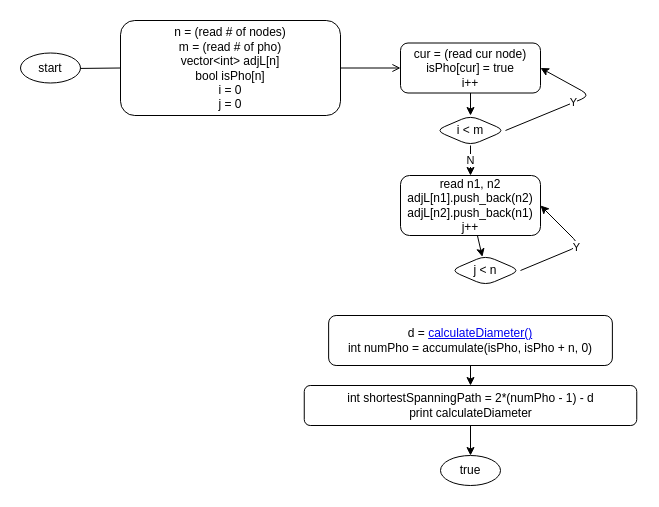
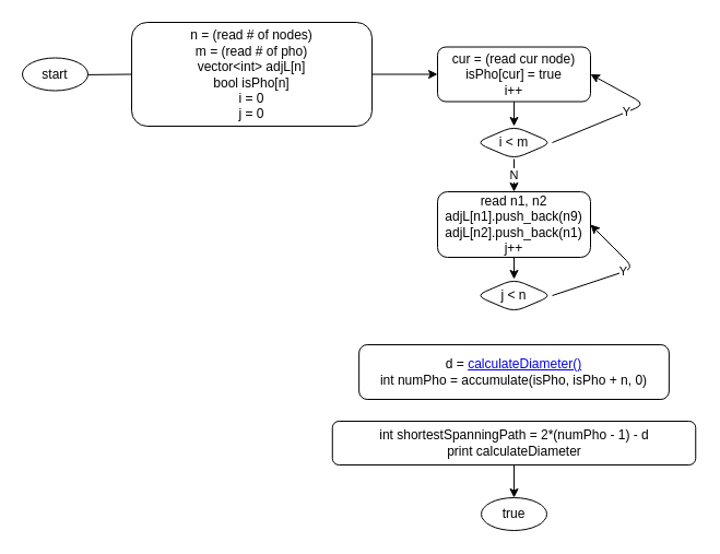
- <mxCell id="4" value="" style="edgeStyle=none;html=1;entryX=0;entryY=0.5;entryDx=0;entryDy=0;endArrow=open;" parent="1" source="5" target="12" edge="1"><mxGeometry relative="1" as="geometry" /></mxCell>
+ <mxCell id="4" value="" style="edgeStyle=none;html=1;entryX=0;entryY=0.5;entryDx=0;entryDy=0;" parent="1" source="5" target="12" edge="1"><mxGeometry relative="1" as="geometry" /></mxCell>
- <mxCell id="14" value="read n1, n2&lt;br&gt;adjL[n1].push_back(n2)&lt;br&gt;adjL[n2].push_back(n1)&lt;br&gt;j++" style="rounded=1;whiteSpace=wrap;html=1;" parent="1" vertex="1"><mxGeometry x="400" y="175" width="140" height="60" as="geometry" /></mxCell>
+ <mxCell id="14" value="read n1, n2&lt;br&gt;adjL[n1].push_back(n9)&lt;br&gt;adjL[n2].push_back(n1)&lt;br&gt;j++" style="rounded=1;whiteSpace=wrap;html=1;" parent="1" vertex="1"><mxGeometry x="400" y="175" width="140" height="60" as="geometry" /></mxCell>
- <mxCell id="19" value="j &amp;lt; n" style="rhombus;whiteSpace=wrap;html=1;rounded=1;" parent="1" vertex="1"><mxGeometry x="450" y="255" width="70" height="30" as="geometry" /></mxCell>
+ <mxCell id="19" value="j &amp;lt; n" style="rhombus;whiteSpace=wrap;html=1;rounded=1;" parent="1" vertex="1"><mxGeometry x="435" y="255" width="70" height="30" as="geometry" /></mxCell>
- <mxCell id="6" value="" style="edgeStyle=none;html=1;" parent="1" source="7" target="9" edge="1"><mxGeometry relative="1" as="geometry" /></mxCell>
